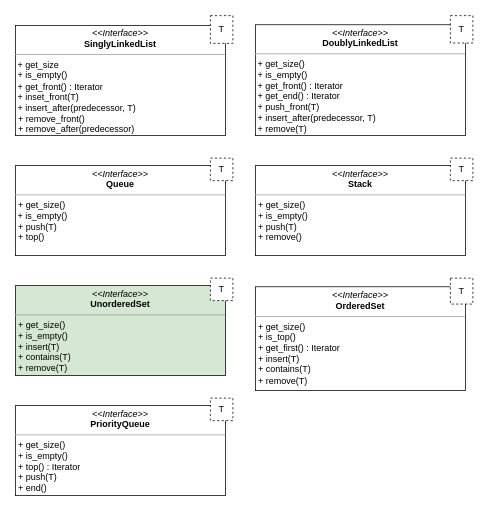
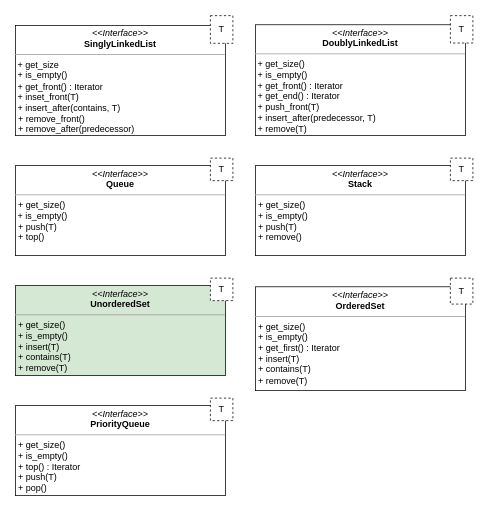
- <mxCell id="9" value="&lt;p style=&quot;margin:0px;margin-top:4px;text-align:center;&quot;&gt;&lt;i&gt;&amp;lt;&amp;lt;Interface&amp;gt;&amp;gt;&lt;/i&gt;&lt;br&gt;&lt;b&gt;SinglyLinkedList&lt;/b&gt;&lt;/p&gt;&lt;hr size=&quot;1&quot;&gt;&amp;nbsp;+ get_size&lt;br&gt;&amp;nbsp;+ is_empty()&amp;nbsp;&lt;br&gt;&amp;nbsp;+ get_front() : Iterator&lt;br&gt;&amp;nbsp;+ inset_front(T)&lt;br&gt;&amp;nbsp;+ insert_after(predecessor, T)&lt;b&gt;&lt;br&gt;&lt;/b&gt;&lt;p style=&quot;margin:0px;margin-left:4px;&quot;&gt;+ remove_front()&lt;/p&gt;&lt;p style=&quot;margin:0px;margin-left:4px;&quot;&gt;+ remove_after(predecessor)&lt;/p&gt;" style="verticalAlign=top;align=left;overflow=fill;fontSize=12;fontFamily=Helvetica;html=1;whiteSpace=wrap;container=0;" parent="8" vertex="1"><mxGeometry y="13.12" width="280" height="146.88" as="geometry" /></mxCell>
+ <mxCell id="9" value="&lt;p style=&quot;margin:0px;margin-top:4px;text-align:center;&quot;&gt;&lt;i&gt;&amp;lt;&amp;lt;Interface&amp;gt;&amp;gt;&lt;/i&gt;&lt;br&gt;&lt;b&gt;SinglyLinkedList&lt;/b&gt;&lt;/p&gt;&lt;hr size=&quot;1&quot;&gt;&amp;nbsp;+ get_size&lt;br&gt;&amp;nbsp;+ is_empty()&amp;nbsp;&lt;br&gt;&amp;nbsp;+ get_front() : Iterator&lt;br&gt;&amp;nbsp;+ inset_front(T)&lt;br&gt;&amp;nbsp;+ insert_after(contains, T)&lt;b&gt;&lt;br&gt;&lt;/b&gt;&lt;p style=&quot;margin:0px;margin-left:4px;&quot;&gt;+ remove_front()&lt;/p&gt;&lt;p style=&quot;margin:0px;margin-left:4px;&quot;&gt;+ remove_after(predecessor)&lt;/p&gt;" style="verticalAlign=top;align=left;overflow=fill;fontSize=12;fontFamily=Helvetica;html=1;whiteSpace=wrap;container=0;" parent="8" vertex="1"><mxGeometry y="13.12" width="280" height="146.88" as="geometry" /></mxCell>
- <mxCell id="21" value="&lt;p style=&quot;margin:0px;margin-top:4px;text-align:center;&quot;&gt;&lt;i&gt;&amp;lt;&amp;lt;Interface&amp;gt;&amp;gt;&lt;/i&gt;&lt;br&gt;&lt;b&gt;OrderedSet&lt;/b&gt;&lt;/p&gt;&lt;hr size=&quot;1&quot;&gt;&lt;p style=&quot;margin:0px;margin-left:4px;&quot;&gt;+ get_size()&amp;nbsp;&lt;/p&gt;&lt;p style=&quot;margin:0px;margin-left:4px;&quot;&gt;+ is_top()&lt;br&gt;&lt;/p&gt;&lt;p style=&quot;margin:0px;margin-left:4px;&quot;&gt;+ get_first() : Iterator&lt;/p&gt;&lt;p style=&quot;margin:0px;margin-left:4px;&quot;&gt;+ insert(T)&lt;/p&gt;&lt;p style=&quot;margin:0px;margin-left:4px;&quot;&gt;+ contains(T)&lt;/p&gt;&lt;p style=&quot;margin:0px;margin-left:4px;&quot;&gt;+ remove(T)&lt;/p&gt;" style="verticalAlign=top;align=left;overflow=fill;fontSize=12;fontFamily=Helvetica;html=1;whiteSpace=wrap;" parent="20" vertex="1"><mxGeometry y="11.538" width="280" height="138.462" as="geometry" /></mxCell>
+ <mxCell id="21" value="&lt;p style=&quot;margin:0px;margin-top:4px;text-align:center;&quot;&gt;&lt;i&gt;&amp;lt;&amp;lt;Interface&amp;gt;&amp;gt;&lt;/i&gt;&lt;br&gt;&lt;b&gt;OrderedSet&lt;/b&gt;&lt;/p&gt;&lt;hr size=&quot;1&quot;&gt;&lt;p style=&quot;margin:0px;margin-left:4px;&quot;&gt;+ get_size()&amp;nbsp;&lt;/p&gt;&lt;p style=&quot;margin:0px;margin-left:4px;&quot;&gt;+ is_empty()&lt;br&gt;&lt;/p&gt;&lt;p style=&quot;margin:0px;margin-left:4px;&quot;&gt;+ get_first() : Iterator&lt;/p&gt;&lt;p style=&quot;margin:0px;margin-left:4px;&quot;&gt;+ insert(T)&lt;/p&gt;&lt;p style=&quot;margin:0px;margin-left:4px;&quot;&gt;+ contains(T)&lt;/p&gt;&lt;p style=&quot;margin:0px;margin-left:4px;&quot;&gt;+ remove(T)&lt;/p&gt;" style="verticalAlign=top;align=left;overflow=fill;fontSize=12;fontFamily=Helvetica;html=1;whiteSpace=wrap;" parent="20" vertex="1"><mxGeometry y="11.538" width="280" height="138.462" as="geometry" /></mxCell>
- <mxCell id="12" value="&lt;p style=&quot;margin:0px;margin-top:4px;text-align:center;&quot;&gt;&lt;i&gt;&amp;lt;&amp;lt;Interface&amp;gt;&amp;gt;&lt;/i&gt;&lt;br&gt;&lt;b&gt;PriorityQueue&lt;/b&gt;&lt;/p&gt;&lt;hr size=&quot;1&quot;&gt;&lt;p style=&quot;margin:0px;margin-left:4px;&quot;&gt;+ get_size()&amp;nbsp;&lt;/p&gt;&lt;p style=&quot;margin:0px;margin-left:4px;&quot;&gt;+ is_empty()&lt;/p&gt;&lt;p style=&quot;margin:0px;margin-left:4px;&quot;&gt;&lt;span style=&quot;background-color: initial;&quot;&gt;+ top() : Iterator&lt;/span&gt;&lt;/p&gt;&lt;p style=&quot;margin:0px;margin-left:4px;&quot;&gt;+ push(T)&lt;/p&gt;&lt;p style=&quot;margin:0px;margin-left:4px;&quot;&gt;+ end()&lt;/p&gt;" style="verticalAlign=top;align=left;overflow=fill;fontSize=12;fontFamily=Helvetica;html=1;whiteSpace=wrap;" parent="11" vertex="1"><mxGeometry y="10" width="280" height="120" as="geometry" /></mxCell>
+ <mxCell id="12" value="&lt;p style=&quot;margin:0px;margin-top:4px;text-align:center;&quot;&gt;&lt;i&gt;&amp;lt;&amp;lt;Interface&amp;gt;&amp;gt;&lt;/i&gt;&lt;br&gt;&lt;b&gt;PriorityQueue&lt;/b&gt;&lt;/p&gt;&lt;hr size=&quot;1&quot;&gt;&lt;p style=&quot;margin:0px;margin-left:4px;&quot;&gt;+ get_size()&amp;nbsp;&lt;/p&gt;&lt;p style=&quot;margin:0px;margin-left:4px;&quot;&gt;+ is_empty()&lt;/p&gt;&lt;p style=&quot;margin:0px;margin-left:4px;&quot;&gt;&lt;span style=&quot;background-color: initial;&quot;&gt;+ top() : Iterator&lt;/span&gt;&lt;/p&gt;&lt;p style=&quot;margin:0px;margin-left:4px;&quot;&gt;+ push(T)&lt;/p&gt;&lt;p style=&quot;margin:0px;margin-left:4px;&quot;&gt;+ pop()&lt;/p&gt;" style="verticalAlign=top;align=left;overflow=fill;fontSize=12;fontFamily=Helvetica;html=1;whiteSpace=wrap;" parent="11" vertex="1"><mxGeometry y="10" width="280" height="120" as="geometry" /></mxCell>
